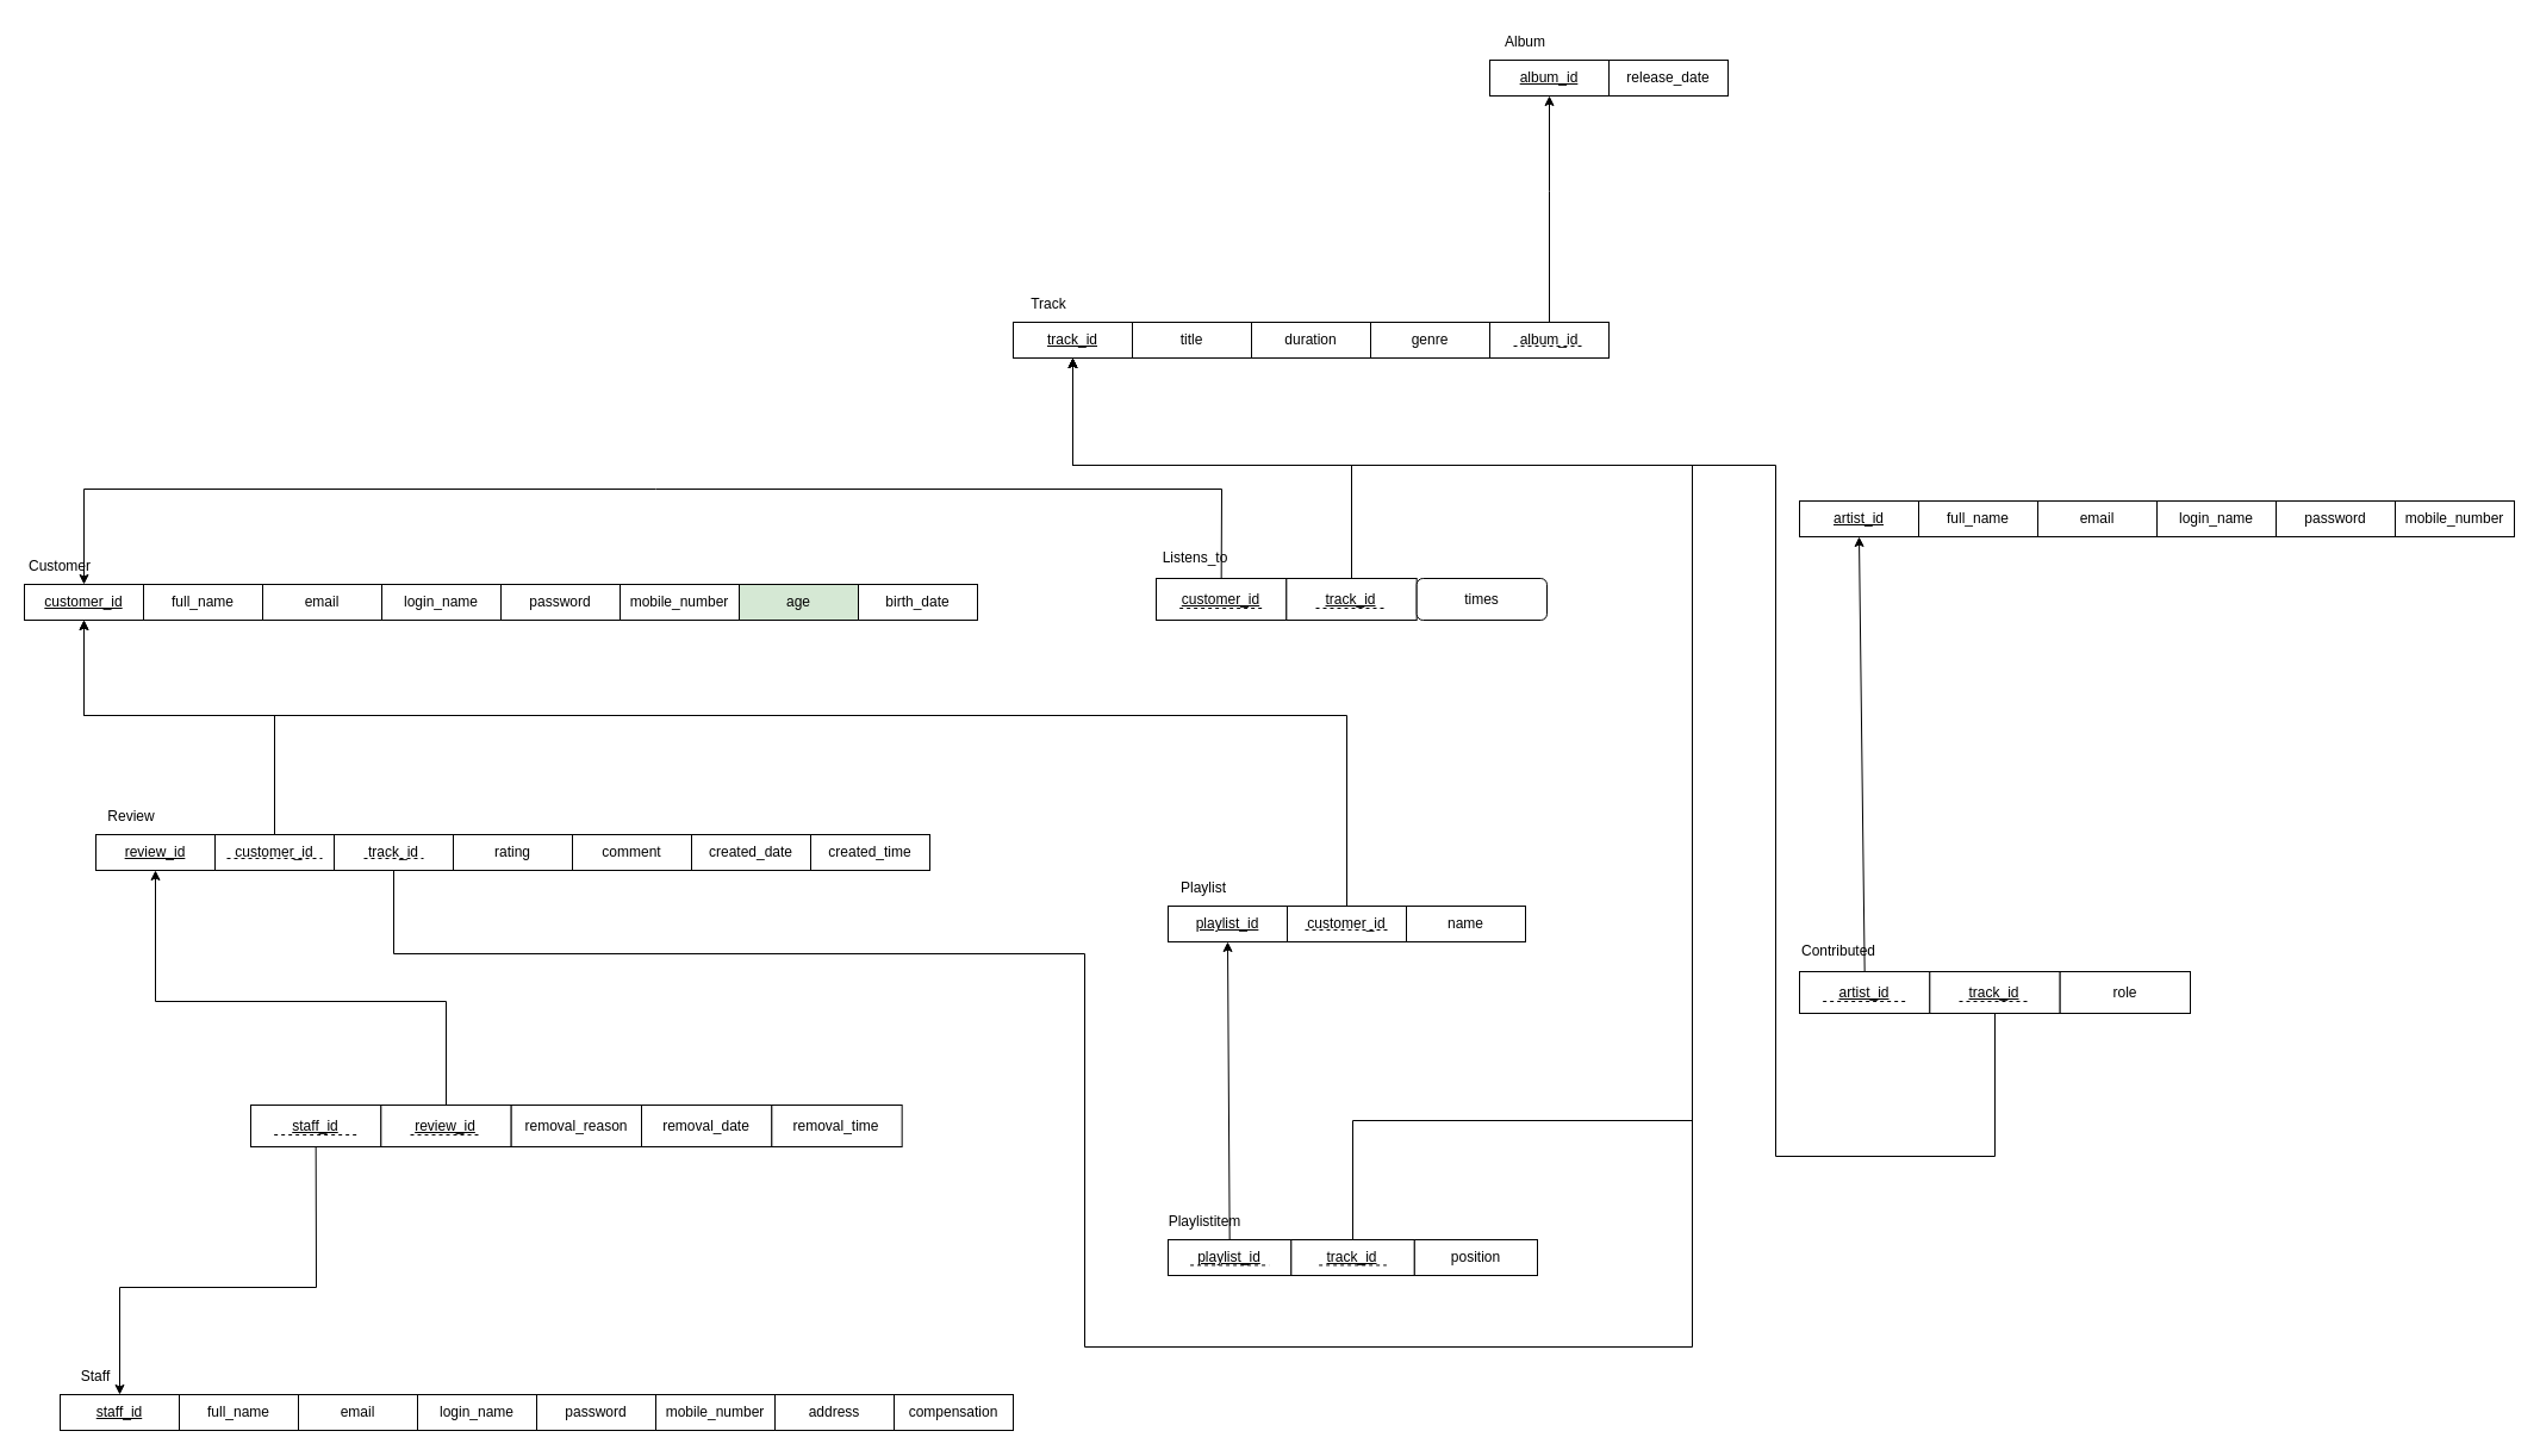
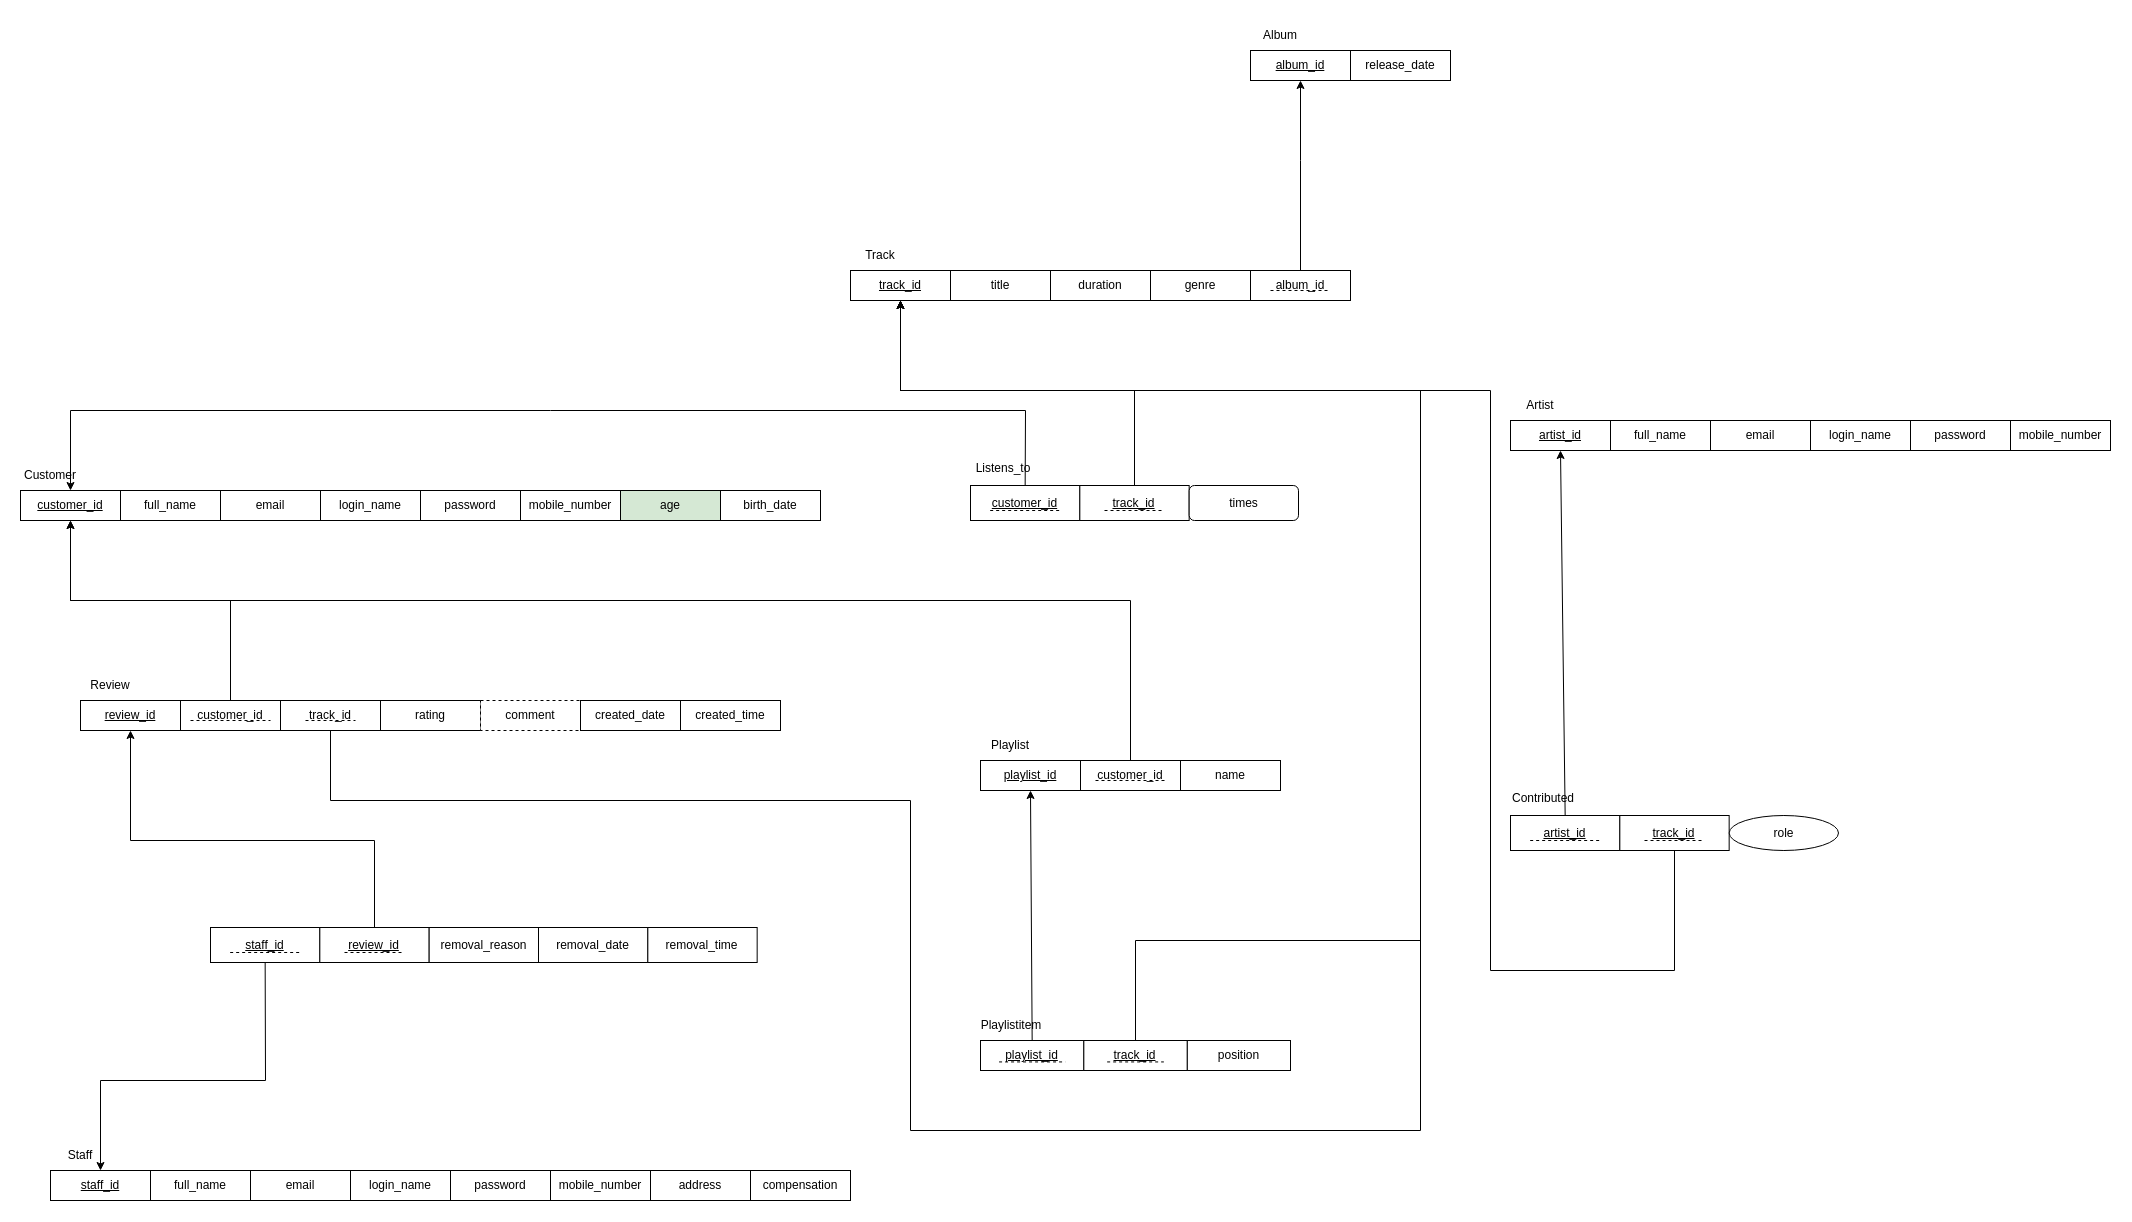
+ <mxCell id="21" value="Artist" style="text;html=1;align=center;verticalAlign=middle;whiteSpace=wrap;rounded=0;" vertex="1" parent="18"><mxGeometry width="60" height="30" as="geometry" /></mxCell>
- <mxCell id="55" value="comment" style="rounded=0;whiteSpace=wrap;html=1;" vertex="1" parent="47"><mxGeometry x="400" y="30" width="100" height="30" as="geometry" /></mxCell>
+ <mxCell id="55" value="comment" style="rounded=0;whiteSpace=wrap;html=1;dashed=1;" vertex="1" parent="47"><mxGeometry x="400" y="30" width="100" height="30" as="geometry" /></mxCell>
- <mxCell id="66" value="role" style="rounded=0;whiteSpace=wrap;html=1;" vertex="1" parent="59"><mxGeometry x="218.667" y="35" width="109.333" height="35" as="geometry" /></mxCell>
+ <mxCell id="66" value="role" style="ellipse;whiteSpace=wrap;html=1;" vertex="1" parent="59"><mxGeometry x="218.667" y="35" width="109.333" height="35" as="geometry" /></mxCell>
